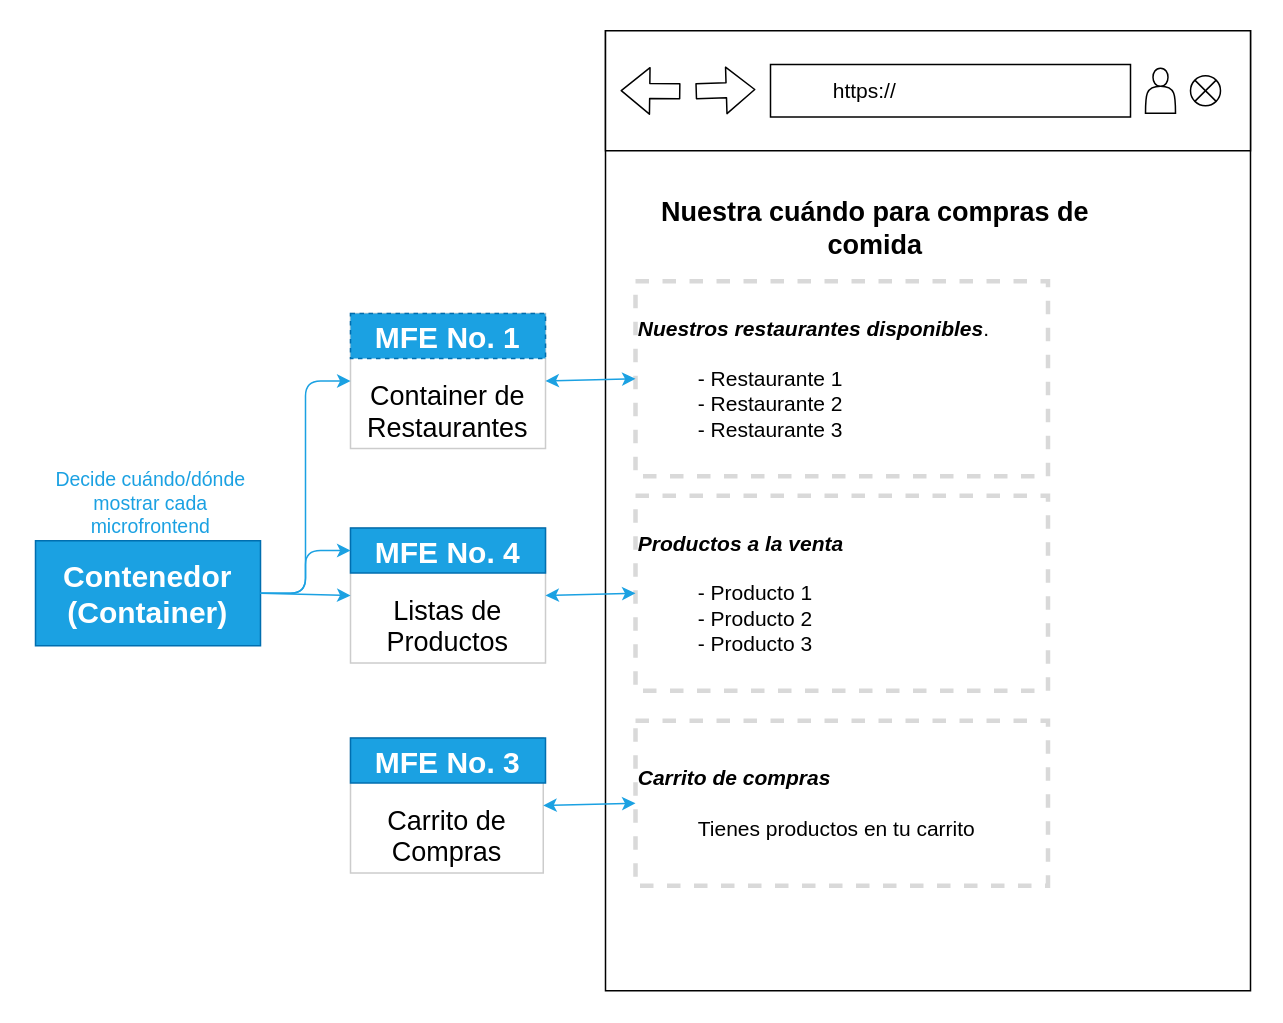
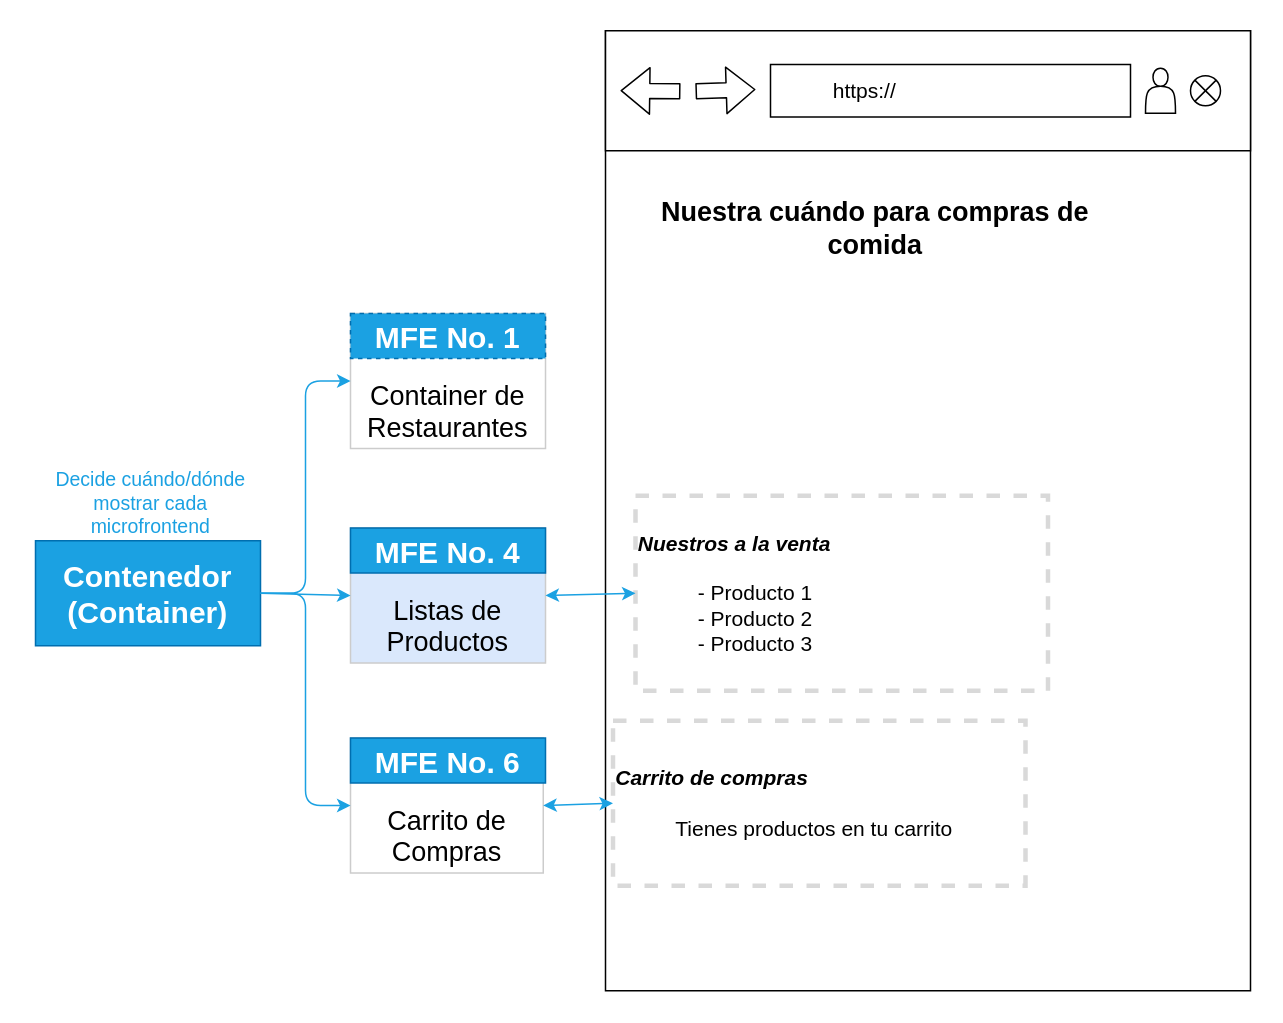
- <mxCell id="16" value="&lt;div style=&quot;&quot;&gt;&lt;b&gt;&lt;i&gt;Nuestros restaurantes disponibles&lt;/i&gt;&lt;/b&gt;&lt;span&gt;.&lt;/span&gt;&lt;/div&gt;&lt;br&gt;&lt;blockquote style=&quot;margin: 0 0 0 40px ; border: none ; padding: 0px&quot;&gt;- Restaurante 1&lt;/blockquote&gt;&lt;blockquote style=&quot;margin: 0 0 0 40px ; border: none ; padding: 0px&quot;&gt;- Restaurante 2&lt;/blockquote&gt;&lt;blockquote style=&quot;margin: 0 0 0 40px ; border: none ; padding: 0px&quot;&gt;- Restaurante 3&lt;/blockquote&gt;" style="text;html=1;fillColor=none;align=left;verticalAlign=middle;whiteSpace=wrap;rounded=0;fontStyle=0;fontSize=14;dashed=1;strokeWidth=3;strokeColor=#D9D9D9;" parent="1" vertex="1"><mxGeometry x="423" y="187" width="275" height="130" as="geometry" /></mxCell>
- <mxCell id="19" value="" style="endArrow=classic;startArrow=classic;html=1;fontSize=13;exitX=1;exitY=0.5;exitDx=0;exitDy=0;entryX=0;entryY=0.5;entryDx=0;entryDy=0;fontColor=#1BA1E2;strokeColor=#1BA1E2;" parent="1" source="2" target="16" edge="1"><mxGeometry width="50" height="50" relative="1" as="geometry"><mxPoint x="523" y="670" as="sourcePoint" /><mxPoint x="573" y="620" as="targetPoint" /></mxGeometry></mxCell>
- <mxCell id="24" value="" style="edgeStyle=elbowEdgeStyle;elbow=horizontal;endArrow=classic;html=1;fontSize=18;exitX=1;exitY=0.5;exitDx=0;exitDy=0;fontColor=#1BA1E2;strokeColor=#1BA1E2;" parent="1" source="22" target="6" edge="1"><mxGeometry width="50" height="50" relative="1" as="geometry"><mxPoint x="113" y="671.5" as="sourcePoint" /><mxPoint x="173" y="540" as="targetPoint" /></mxGeometry></mxCell>
+ <mxCell id="24" value="" style="edgeStyle=elbowEdgeStyle;elbow=horizontal;endArrow=classic;html=1;fontSize=18;exitX=1;exitY=0.5;exitDx=0;exitDy=0;entryX=0;entryY=0.5;entryDx=0;entryDy=0;fontColor=#1BA1E2;strokeColor=#1BA1E2;" parent="1" source="22" target="4" edge="1"><mxGeometry width="50" height="50" relative="1" as="geometry"><mxPoint x="113" y="671.5" as="sourcePoint" /><mxPoint x="173" y="540" as="targetPoint" /></mxGeometry></mxCell>
- <mxCell id="17" value="&lt;b&gt;&lt;i&gt;Productos a la venta&lt;/i&gt;&lt;/b&gt;&lt;br&gt;&lt;br&gt;&lt;blockquote style=&quot;margin: 0 0 0 40px ; border: none ; padding: 0px&quot;&gt;- Producto 1&lt;/blockquote&gt;&lt;blockquote style=&quot;margin: 0 0 0 40px ; border: none ; padding: 0px&quot;&gt;- Producto 2&lt;/blockquote&gt;&lt;blockquote style=&quot;margin: 0 0 0 40px ; border: none ; padding: 0px&quot;&gt;- Producto 3&lt;/blockquote&gt;" style="text;html=1;fillColor=none;align=left;verticalAlign=middle;whiteSpace=wrap;rounded=0;fontStyle=0;fontSize=14;dashed=1;strokeWidth=3;strokeColor=#D9D9D9;" parent="1" vertex="1"><mxGeometry x="423" y="330" width="275" height="130" as="geometry" /></mxCell>
+ <mxCell id="17" value="&lt;b&gt;&lt;i&gt;Nuestros a la venta&lt;/i&gt;&lt;/b&gt;&lt;br&gt;&lt;br&gt;&lt;blockquote style=&quot;margin: 0 0 0 40px ; border: none ; padding: 0px&quot;&gt;- Producto 1&lt;/blockquote&gt;&lt;blockquote style=&quot;margin: 0 0 0 40px ; border: none ; padding: 0px&quot;&gt;- Producto 2&lt;/blockquote&gt;&lt;blockquote style=&quot;margin: 0 0 0 40px ; border: none ; padding: 0px&quot;&gt;- Producto 3&lt;/blockquote&gt;" style="text;html=1;fillColor=none;align=left;verticalAlign=middle;whiteSpace=wrap;rounded=0;fontStyle=0;fontSize=14;dashed=1;strokeWidth=3;strokeColor=#D9D9D9;" parent="1" vertex="1"><mxGeometry x="423" y="330" width="275" height="130" as="geometry" /></mxCell>
- <mxCell id="3" value="&lt;font style=&quot;font-size: 18px;&quot; color=&quot;#000000&quot;&gt;Listas de Productos&lt;/font&gt;" style="rounded=0;whiteSpace=wrap;html=1;strokeColor=#CCCCCC;fillColor=#FFFFFF;fontSize=18;verticalAlign=bottom;" parent="1" vertex="1"><mxGeometry x="233" y="351.5" width="130" height="90" as="geometry" /></mxCell>
+ <mxCell id="3" value="&lt;font style=&quot;font-size: 18px;&quot; color=&quot;#000000&quot;&gt;Listas de Productos&lt;/font&gt;" style="rounded=0;whiteSpace=wrap;html=1;strokeColor=#CCCCCC;fillColor=#dae8fc;fontSize=18;verticalAlign=bottom;" parent="1" vertex="1"><mxGeometry x="233" y="351.5" width="130" height="90" as="geometry" /></mxCell>
- <mxCell id="7" value="MFE No. 3" style="rounded=0;whiteSpace=wrap;html=1;strokeWidth=1;fontSize=20;fillColor=#1BA1E2;strokeColor=#006EAF;fontStyle=1;fontColor=#FFFFFF;" parent="1" vertex="1"><mxGeometry x="233" y="491.5" width="130" height="30" as="geometry" /></mxCell>
+ <mxCell id="7" value="MFE No. 6" style="rounded=0;whiteSpace=wrap;html=1;strokeWidth=1;fontSize=20;fillColor=#1BA1E2;strokeColor=#006EAF;fontStyle=1;fontColor=#FFFFFF;" parent="1" vertex="1"><mxGeometry x="233" y="491.5" width="130" height="30" as="geometry" /></mxCell>
- <mxCell id="18" value="&lt;b&gt;&lt;i&gt;Carrito de compras&lt;/i&gt;&lt;/b&gt;&lt;br&gt;&lt;br&gt;&lt;blockquote style=&quot;margin: 0 0 0 40px ; border: none ; padding: 0px&quot;&gt;Tienes productos en tu carrito&lt;/blockquote&gt;" style="text;html=1;fillColor=none;align=left;verticalAlign=middle;whiteSpace=wrap;rounded=0;fontStyle=0;fontSize=14;dashed=1;strokeWidth=3;strokeColor=#D9D9D9;" parent="1" vertex="1"><mxGeometry x="423" y="480" width="275" height="110" as="geometry" /></mxCell>
+ <mxCell id="18" value="&lt;b&gt;&lt;i&gt;Carrito de compras&lt;/i&gt;&lt;/b&gt;&lt;br&gt;&lt;br&gt;&lt;blockquote style=&quot;margin: 0 0 0 40px ; border: none ; padding: 0px&quot;&gt;Tienes productos en tu carrito&lt;/blockquote&gt;" style="text;html=1;fillColor=none;align=left;verticalAlign=middle;whiteSpace=wrap;rounded=0;fontStyle=0;fontSize=14;dashed=1;strokeWidth=3;strokeColor=#D9D9D9;" parent="1" vertex="1"><mxGeometry x="408" y="480" width="275" height="110" as="geometry" /></mxCell>
